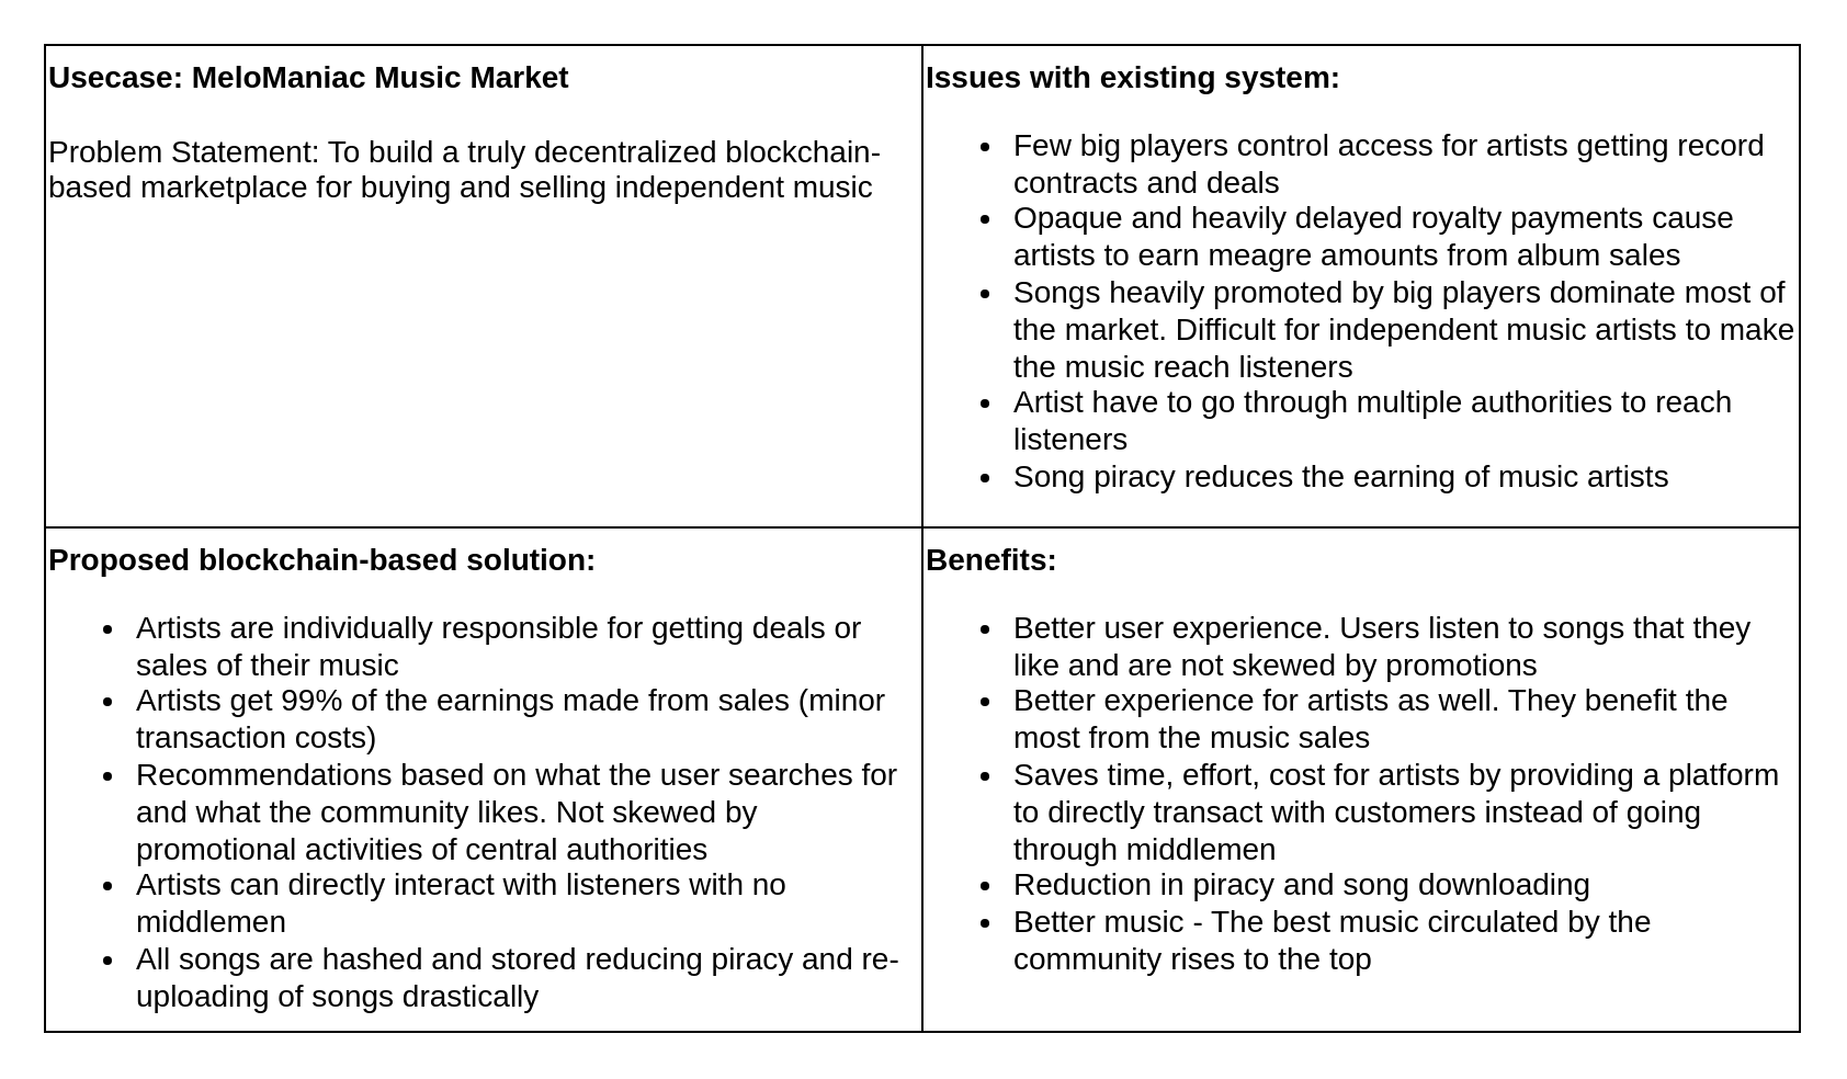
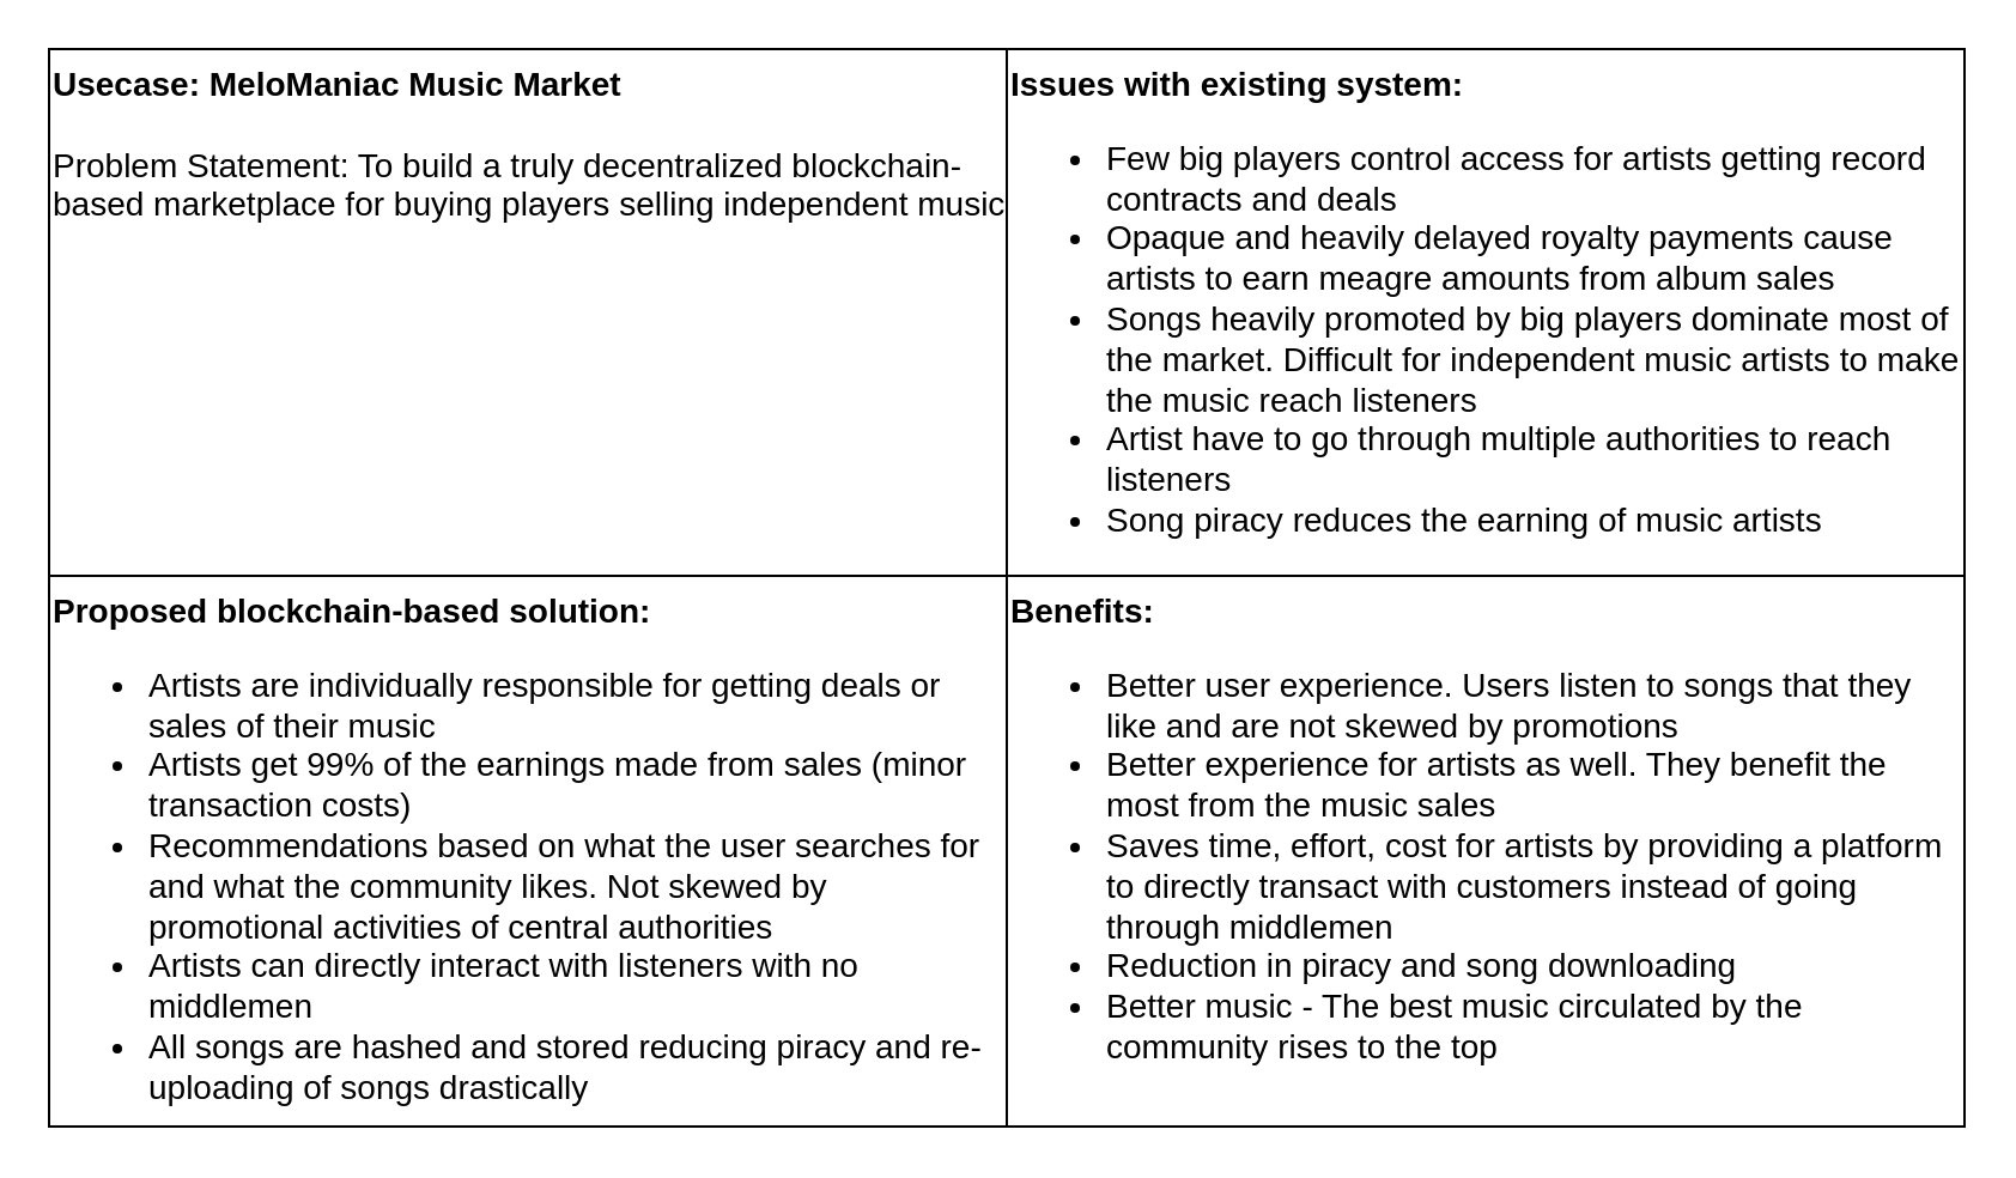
- <mxCell id="3" value="&lt;div style=&quot;font-size: 14px;&quot;&gt;&lt;b style=&quot;font-size: 14px;&quot;&gt;&lt;span style=&quot;font-size: 14px;&quot;&gt;Usecase:&amp;nbsp;&lt;/span&gt;&lt;span style=&quot;font-size: 14px;&quot;&gt;MeloManiac Music Market&lt;/span&gt;&lt;/b&gt;&lt;/div&gt;&lt;div style=&quot;font-size: 14px;&quot;&gt;&lt;b style=&quot;font-size: 14px;&quot;&gt;&lt;span style=&quot;font-size: 14px;&quot;&gt;&lt;br style=&quot;font-size: 14px;&quot;&gt;&lt;/span&gt;&lt;/b&gt;&lt;/div&gt;&lt;div style=&quot;font-size: 14px;&quot;&gt;Problem Statement: To build a truly decentralized blockchain-based marketplace for buying and selling independent music&lt;/div&gt;" style="text;html=1;strokeColor=none;fillColor=none;align=left;verticalAlign=top;whiteSpace=wrap;rounded=0;fontSize=14;" vertex="1" parent="1"><mxGeometry y="20" width="400" height="220" as="geometry" x="20" /></mxCell>
+ <mxCell id="3" value="&lt;div style=&quot;font-size: 14px;&quot;&gt;&lt;b style=&quot;font-size: 14px;&quot;&gt;&lt;span style=&quot;font-size: 14px;&quot;&gt;Usecase:&amp;nbsp;&lt;/span&gt;&lt;span style=&quot;font-size: 14px;&quot;&gt;MeloManiac Music Market&lt;/span&gt;&lt;/b&gt;&lt;/div&gt;&lt;div style=&quot;font-size: 14px;&quot;&gt;&lt;b style=&quot;font-size: 14px;&quot;&gt;&lt;span style=&quot;font-size: 14px;&quot;&gt;&lt;br style=&quot;font-size: 14px;&quot;&gt;&lt;/span&gt;&lt;/b&gt;&lt;/div&gt;&lt;div style=&quot;font-size: 14px;&quot;&gt;Problem Statement: To build a truly decentralized blockchain-based marketplace for buying players selling independent music&lt;/div&gt;" style="text;html=1;strokeColor=none;fillColor=none;align=left;verticalAlign=top;whiteSpace=wrap;rounded=0;fontSize=14;" vertex="1" parent="1"><mxGeometry y="20" width="400" height="220" as="geometry" x="20" /></mxCell>
